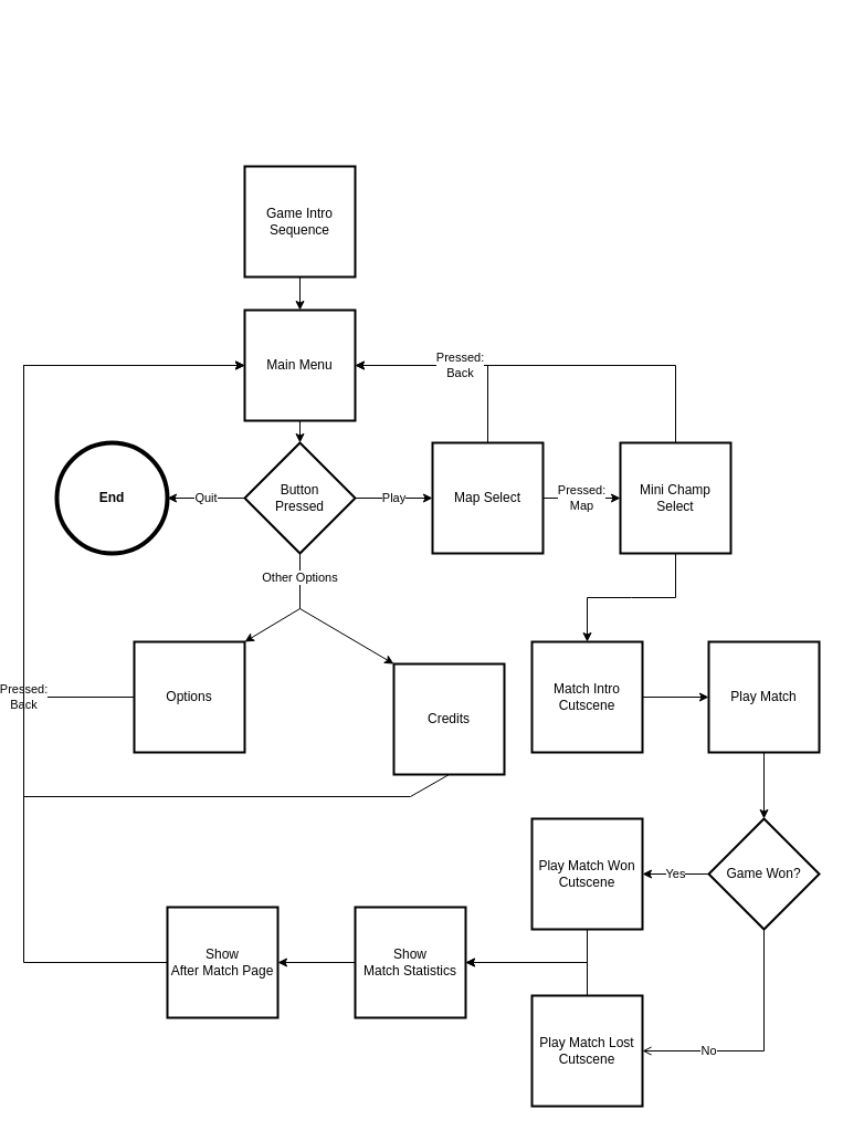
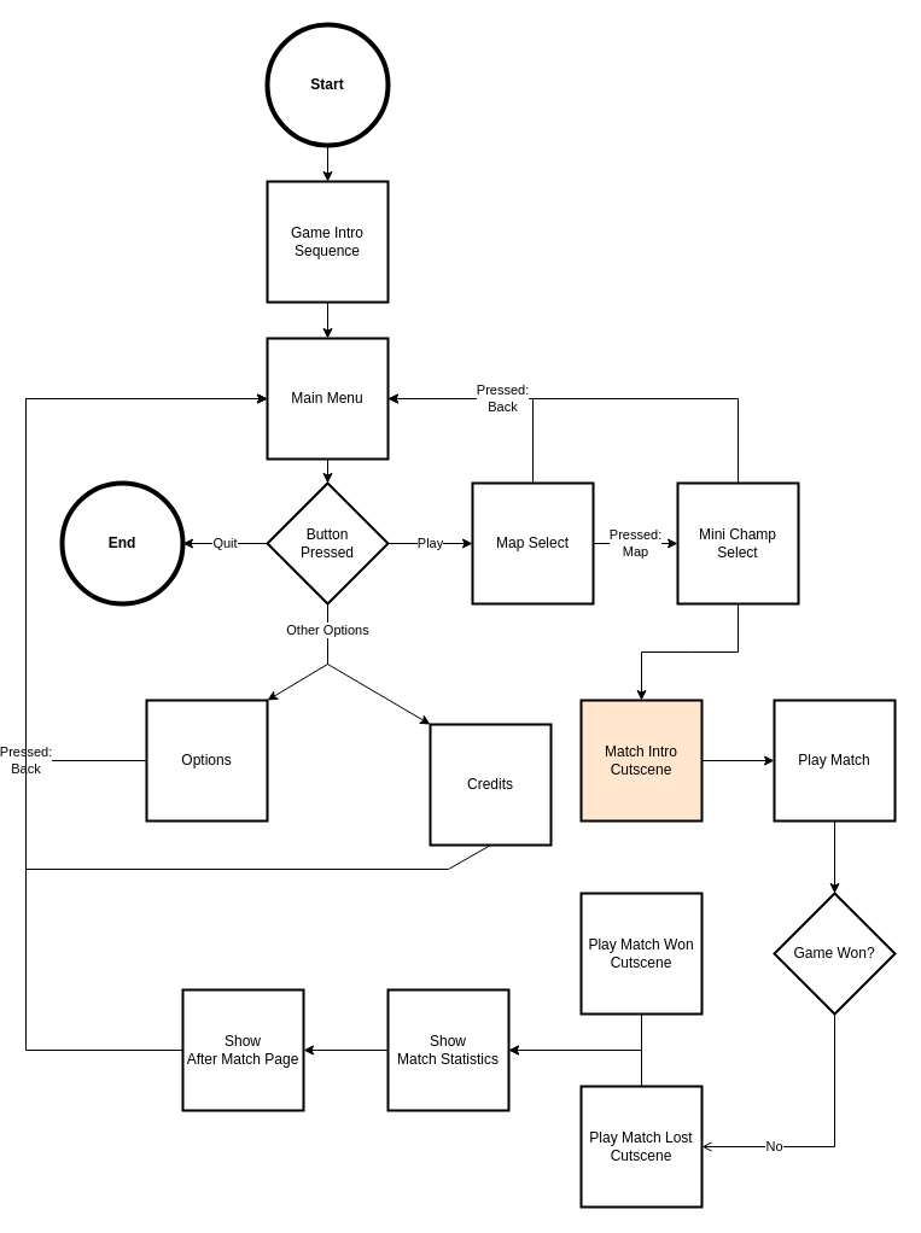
+ <mxCell id="3" value="Start" style="strokeWidth=4;html=1;shape=mxgraph.flowchart.start_2;whiteSpace=wrap;rounded=0;labelBackgroundColor=none;fontStyle=1;fillStyle=auto;gradientColor=none;" parent="1" vertex="1"><mxGeometry x="220" y="20" width="100" height="100" as="geometry" /></mxCell>
+ <mxCell id="2" style="edgeStyle=none;rounded=0;html=1;exitX=0.5;exitY=1;exitDx=0;exitDy=0;exitPerimeter=0;entryX=0.5;entryY=0;entryDx=0;entryDy=0;" edge="1" parent="1" source="3" target="5"><mxGeometry relative="1" as="geometry" /></mxCell>
- <mxCell id="25" value="Match Intro Cutscene" style="rounded=0;whiteSpace=wrap;html=1;absoluteArcSize=1;arcSize=14;strokeWidth=2;labelBackgroundColor=none;" vertex="1" parent="1"><mxGeometry x="480" y="580" width="100" height="100" as="geometry" /></mxCell>
+ <mxCell id="25" value="Match Intro Cutscene" style="rounded=0;whiteSpace=wrap;html=1;absoluteArcSize=1;arcSize=14;strokeWidth=2;labelBackgroundColor=none;fillColor=#ffe6cc;" vertex="1" parent="1"><mxGeometry x="480" y="580" width="100" height="100" as="geometry" /></mxCell>
- <mxCell id="29" value="Yes" style="edgeStyle=none;rounded=0;html=1;exitX=0;exitY=0.5;exitDx=0;exitDy=0;exitPerimeter=0;" edge="1" parent="1" source="30" target="32"><mxGeometry relative="1" as="geometry" /></mxCell>
